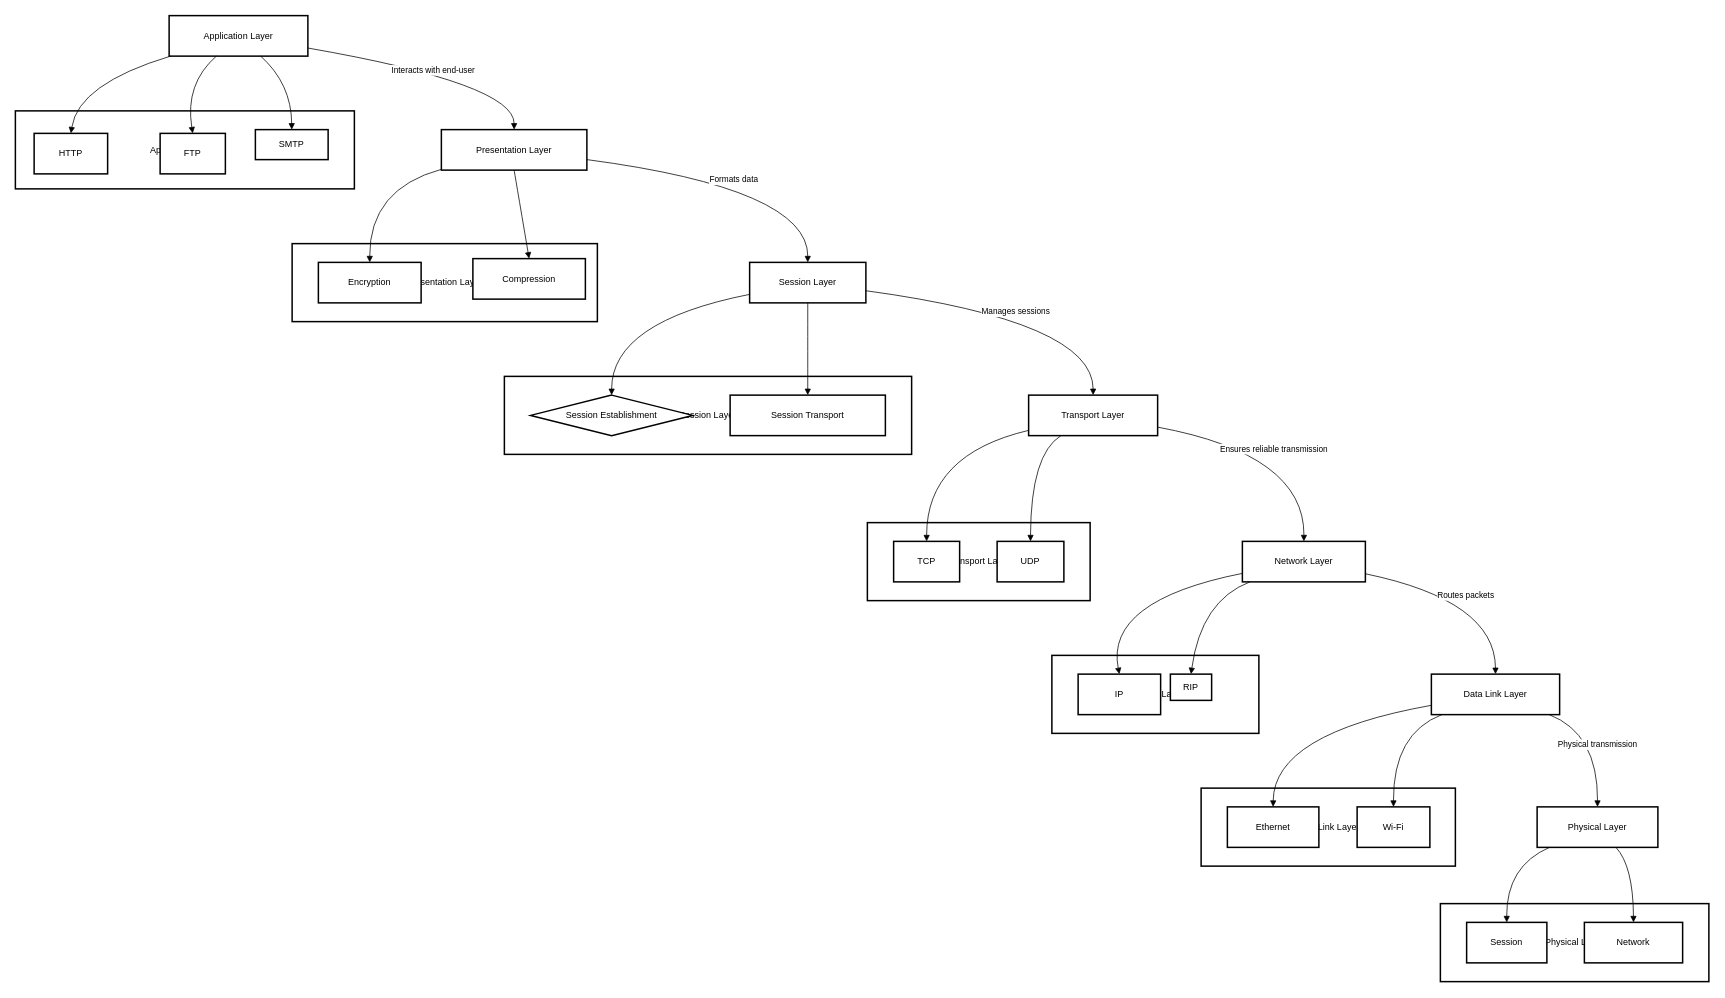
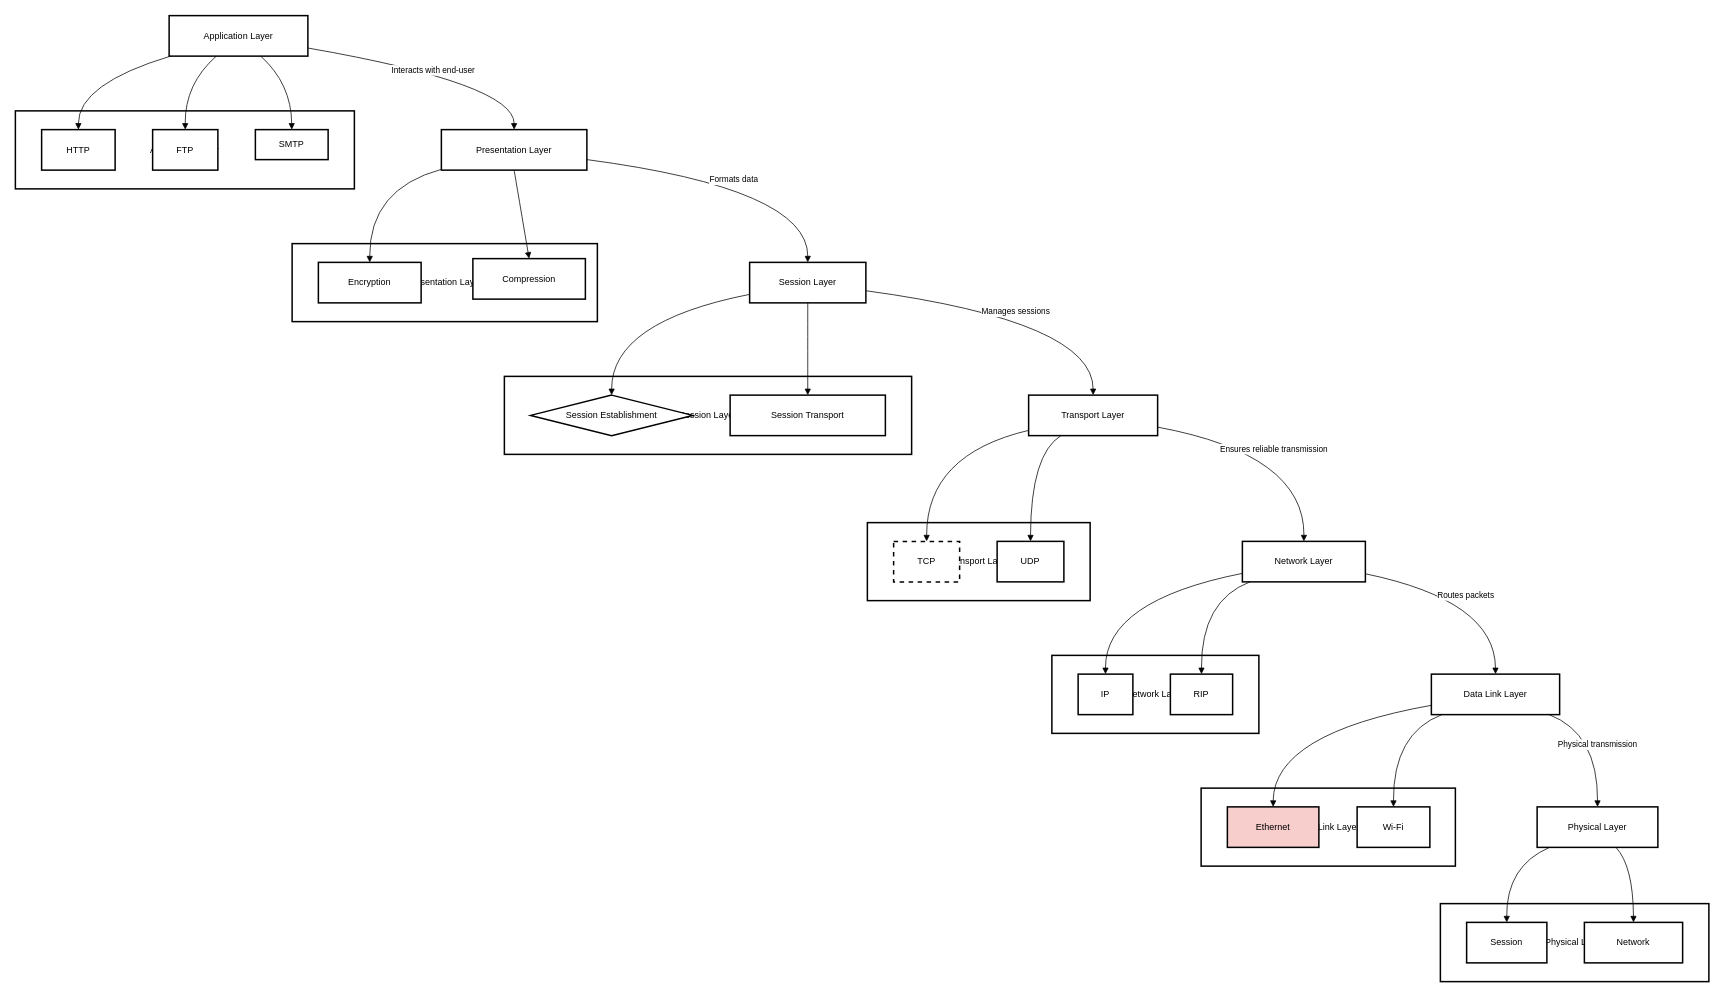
- <mxCell id="16" value="HTTP" style="whiteSpace=wrap;strokeWidth=2;" vertex="1" parent="1"><mxGeometry x="45" y="177" width="98" height="54" as="geometry" /></mxCell>
+ <mxCell id="16" value="HTTP" style="whiteSpace=wrap;strokeWidth=2;" vertex="1" parent="1"><mxGeometry x="55" y="172" width="98" height="54" as="geometry" /></mxCell>
- <mxCell id="17" value="FTP" style="whiteSpace=wrap;strokeWidth=2;" vertex="1" parent="1"><mxGeometry x="213" y="177" width="87" height="54" as="geometry" /></mxCell>
+ <mxCell id="17" value="FTP" style="whiteSpace=wrap;strokeWidth=2;" vertex="1" parent="1"><mxGeometry x="203" y="172" width="87" height="54" as="geometry" /></mxCell>
- <mxCell id="23" value="TCP" style="whiteSpace=wrap;strokeWidth=2;" vertex="1" parent="1"><mxGeometry x="1191" y="721" width="88" height="54" as="geometry" /></mxCell>
+ <mxCell id="23" value="TCP" style="whiteSpace=wrap;strokeWidth=2;dashed=1;" vertex="1" parent="1"><mxGeometry x="1191" y="721" width="88" height="54" as="geometry" /></mxCell>
- <mxCell id="26" value="RIP" style="whiteSpace=wrap;strokeWidth=2;" vertex="1" parent="1"><mxGeometry x="1560" y="898" width="55" height="35" as="geometry" /></mxCell>
+ <mxCell id="26" value="RIP" style="whiteSpace=wrap;strokeWidth=2;" vertex="1" parent="1"><mxGeometry x="1560" y="898" width="83" height="54" as="geometry" /></mxCell>
- <mxCell id="25" value="IP" style="whiteSpace=wrap;strokeWidth=2;" vertex="1" parent="1"><mxGeometry x="1437" y="898" width="110" height="54" as="geometry" /></mxCell>
+ <mxCell id="25" value="IP" style="whiteSpace=wrap;strokeWidth=2;" vertex="1" parent="1"><mxGeometry x="1437" y="898" width="73" height="54" as="geometry" /></mxCell>
- <mxCell id="27" value="Ethernet" style="whiteSpace=wrap;strokeWidth=2;" vertex="1" parent="1"><mxGeometry x="1636" y="1075" width="122" height="54" as="geometry" /></mxCell>
+ <mxCell id="27" value="Ethernet" style="whiteSpace=wrap;strokeWidth=2;fillColor=#f8cecc;" vertex="1" parent="1"><mxGeometry x="1636" y="1075" width="122" height="54" as="geometry" /></mxCell>
